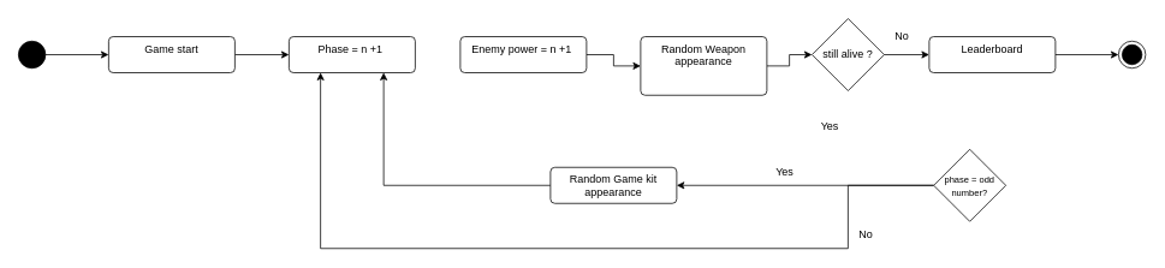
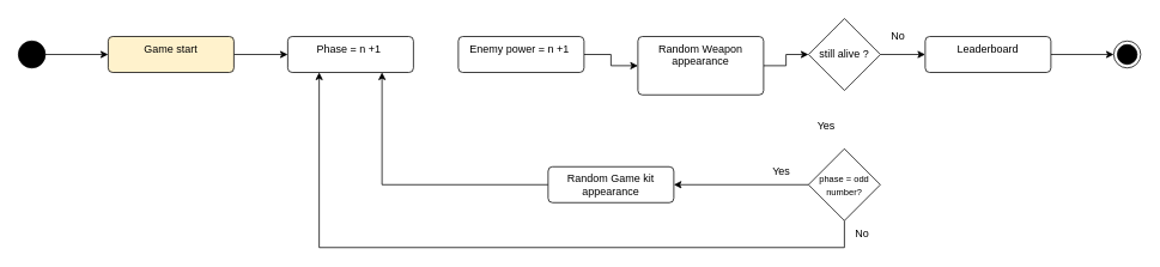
- <mxCell id="5" value="Game start" style="html=1;align=center;verticalAlign=top;rounded=1;absoluteArcSize=1;arcSize=10;dashed=0;whiteSpace=wrap;" parent="1" vertex="1"><mxGeometry x="120" y="40" width="140" height="40" as="geometry" /></mxCell>
+ <mxCell id="5" value="Game start" style="html=1;align=center;verticalAlign=top;rounded=1;absoluteArcSize=1;arcSize=10;dashed=0;whiteSpace=wrap;fillColor=#fff2cc;" parent="1" vertex="1"><mxGeometry x="120" y="40" width="140" height="40" as="geometry" /></mxCell>
- <mxCell id="15" value="&lt;font style=&quot;font-size: 10px;&quot;&gt;phase = odd number?&lt;/font&gt;" style="rhombus;whiteSpace=wrap;html=1;" parent="1" vertex="1"><mxGeometry x="1035" y="165" width="80" height="80" as="geometry" /></mxCell>
+ <mxCell id="15" value="&lt;font style=&quot;font-size: 10px;&quot;&gt;phase = odd number?&lt;/font&gt;" style="rhombus;whiteSpace=wrap;html=1;" parent="1" vertex="1"><mxGeometry x="900" y="165" width="80" height="80" as="geometry" /></mxCell>
